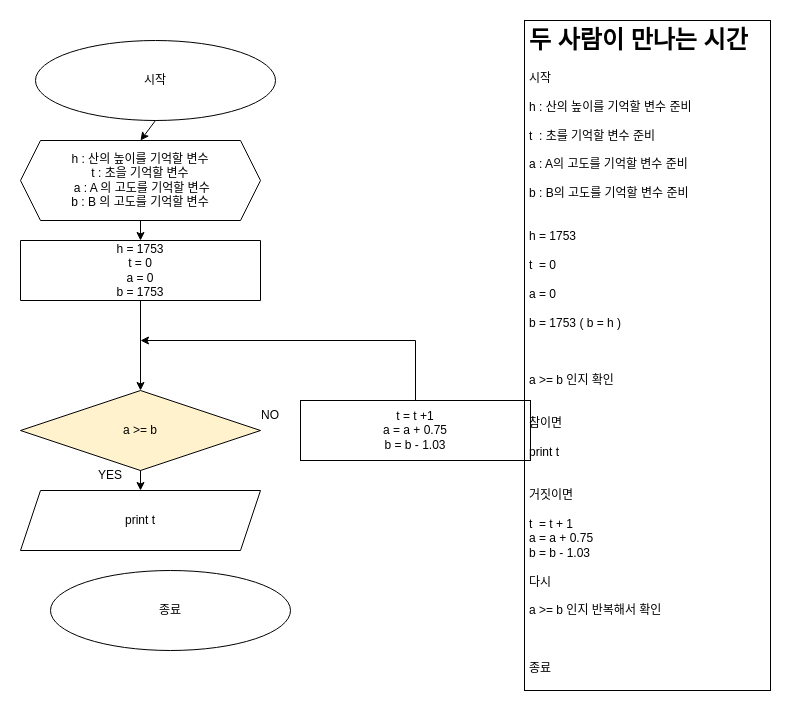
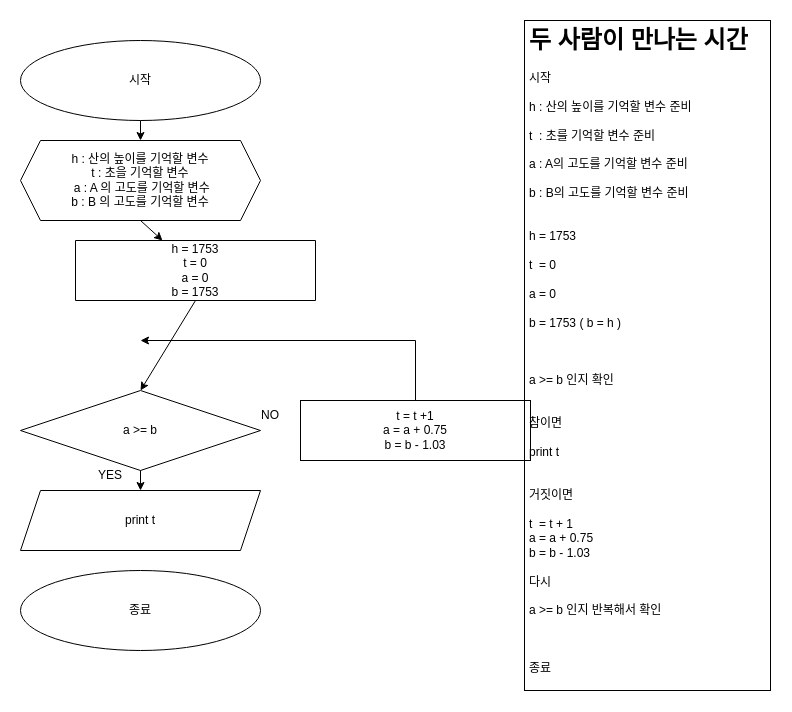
- <mxCell id="2" value="시작" style="ellipse;whiteSpace=wrap;html=1;" vertex="1" parent="1"><mxGeometry x="35" y="40" width="240" height="80" as="geometry" /></mxCell>
+ <mxCell id="2" value="시작" style="ellipse;whiteSpace=wrap;html=1;" vertex="1" parent="1"><mxGeometry x="20" y="40" width="240" height="80" as="geometry" /></mxCell>
- <mxCell id="5" value="h = 1753&lt;br&gt;t = 0&lt;br&gt;a = 0&lt;br&gt;b = 1753" style="shape=parallelogram;perimeter=parallelogramPerimeter;whiteSpace=wrap;html=1;fixedSize=1;size=0;" vertex="1" parent="1"><mxGeometry x="20" y="240" width="240" height="60" as="geometry" /></mxCell>
+ <mxCell id="5" value="h = 1753&lt;br&gt;t = 0&lt;br&gt;a = 0&lt;br&gt;b = 1753" style="shape=parallelogram;perimeter=parallelogramPerimeter;whiteSpace=wrap;html=1;fixedSize=1;size=0;" vertex="1" parent="1"><mxGeometry x="75" y="240" width="240" height="60" as="geometry" /></mxCell>
- <mxCell id="6" value="a &amp;gt;= b" style="rhombus;whiteSpace=wrap;html=1;fillColor=#fff2cc;" vertex="1" parent="1"><mxGeometry x="20" y="390" width="240" height="80" as="geometry" /></mxCell>
+ <mxCell id="6" value="a &amp;gt;= b" style="rhombus;whiteSpace=wrap;html=1;" vertex="1" parent="1"><mxGeometry x="20" y="390" width="240" height="80" as="geometry" /></mxCell>
- <mxCell id="3" value="종료" style="ellipse;whiteSpace=wrap;html=1;" vertex="1" parent="1"><mxGeometry x="50" y="570" width="240" height="80" as="geometry" /></mxCell>
+ <mxCell id="3" value="종료" style="ellipse;whiteSpace=wrap;html=1;" vertex="1" parent="1"><mxGeometry x="20" y="570" width="240" height="80" as="geometry" /></mxCell>
